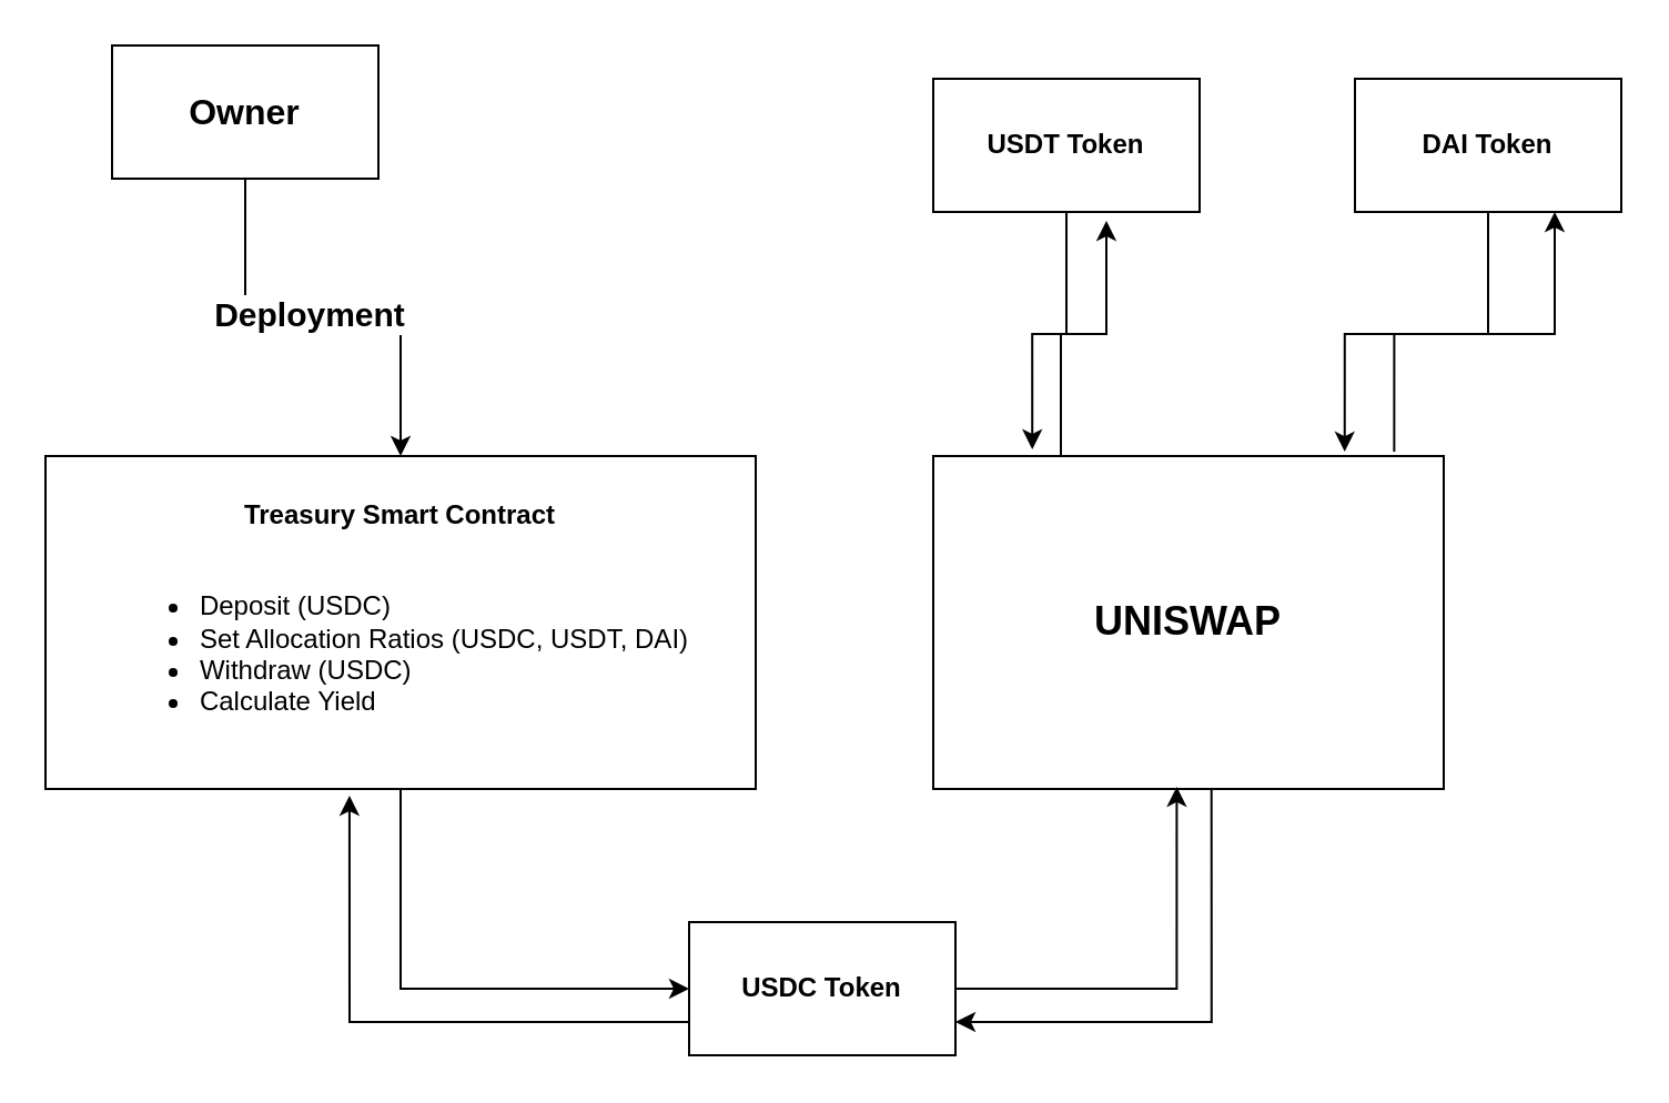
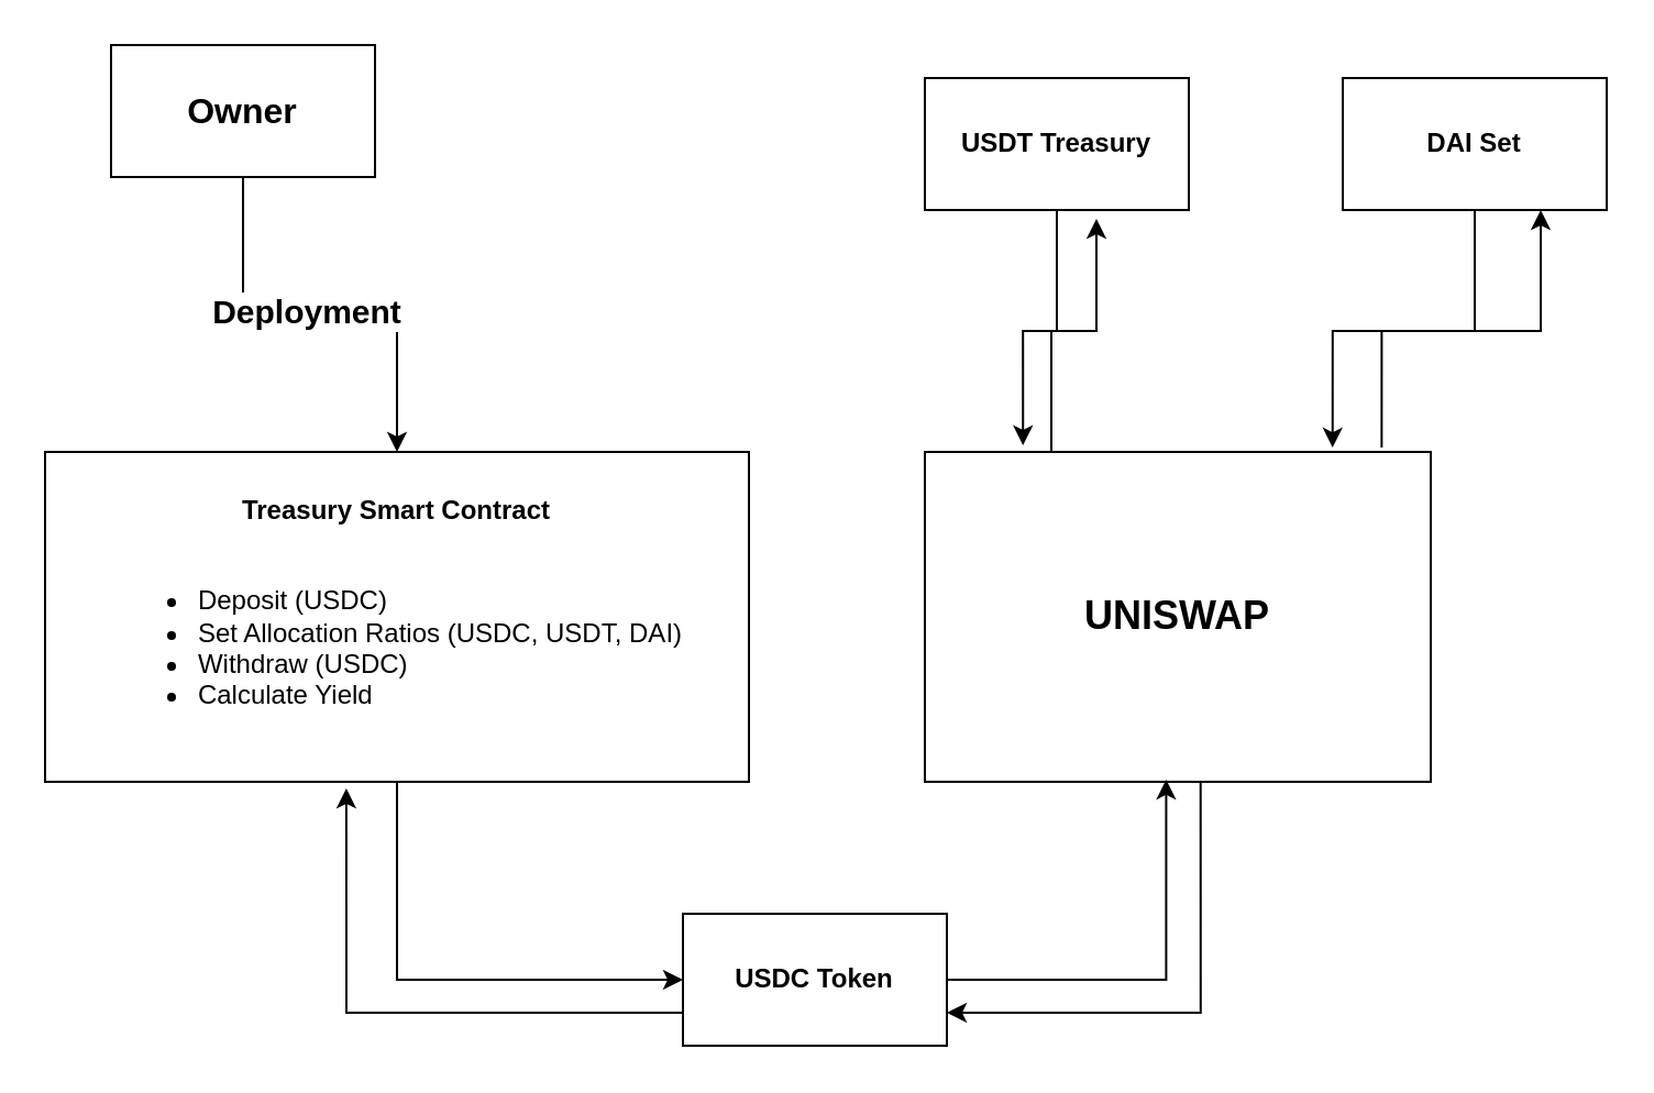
- <mxCell id="10" value="&lt;b&gt;USDT Token&lt;br&gt;&lt;/b&gt;" style="rounded=0;whiteSpace=wrap;html=1;" vertex="1" parent="1"><mxGeometry x="420" y="35" width="120" height="60" as="geometry" /></mxCell>
+ <mxCell id="10" value="&lt;b&gt;USDT Treasury&lt;br&gt;&lt;/b&gt;" style="rounded=0;whiteSpace=wrap;html=1;" vertex="1" parent="1"><mxGeometry x="420" y="35" width="120" height="60" as="geometry" /></mxCell>
- <mxCell id="11" value="&lt;b&gt;DAI Token&lt;br&gt;&lt;/b&gt;" style="rounded=0;whiteSpace=wrap;html=1;" vertex="1" parent="1"><mxGeometry x="610" y="35" width="120" height="60" as="geometry" /></mxCell>
+ <mxCell id="11" value="&lt;b&gt;DAI Set&lt;br&gt;&lt;/b&gt;" style="rounded=0;whiteSpace=wrap;html=1;" vertex="1" parent="1"><mxGeometry x="610" y="35" width="120" height="60" as="geometry" /></mxCell>
